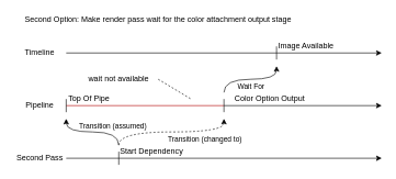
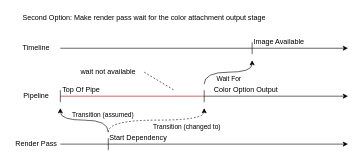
- <mxCell id="7" value="Second Pass" style="text;html=1;align=center;verticalAlign=middle;whiteSpace=wrap;rounded=0;" vertex="1" parent="1"><mxGeometry x="20" y="230" width="80" height="20" as="geometry" /></mxCell>
+ <mxCell id="7" value="Render Pass" style="text;html=1;align=center;verticalAlign=middle;whiteSpace=wrap;rounded=0;" vertex="1" parent="1"><mxGeometry x="20" y="230" width="80" height="20" as="geometry" /></mxCell>
